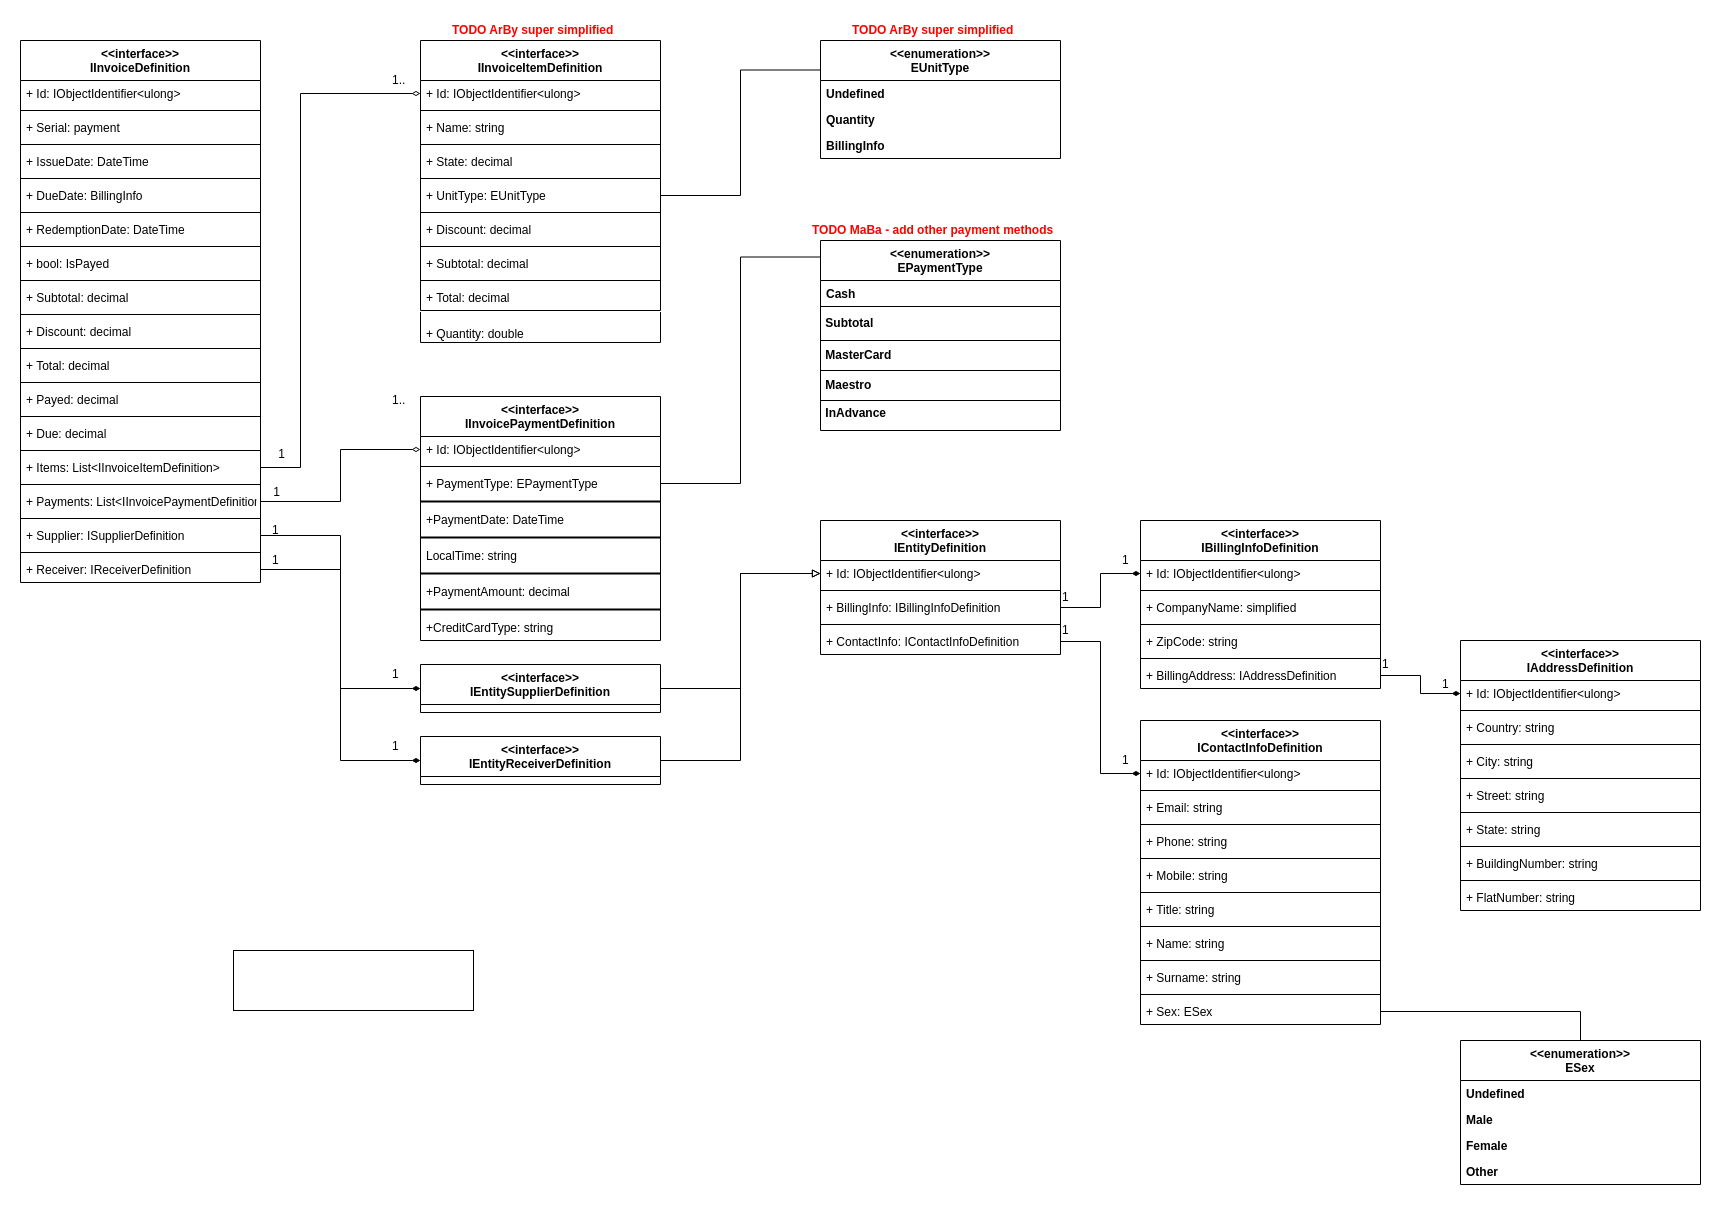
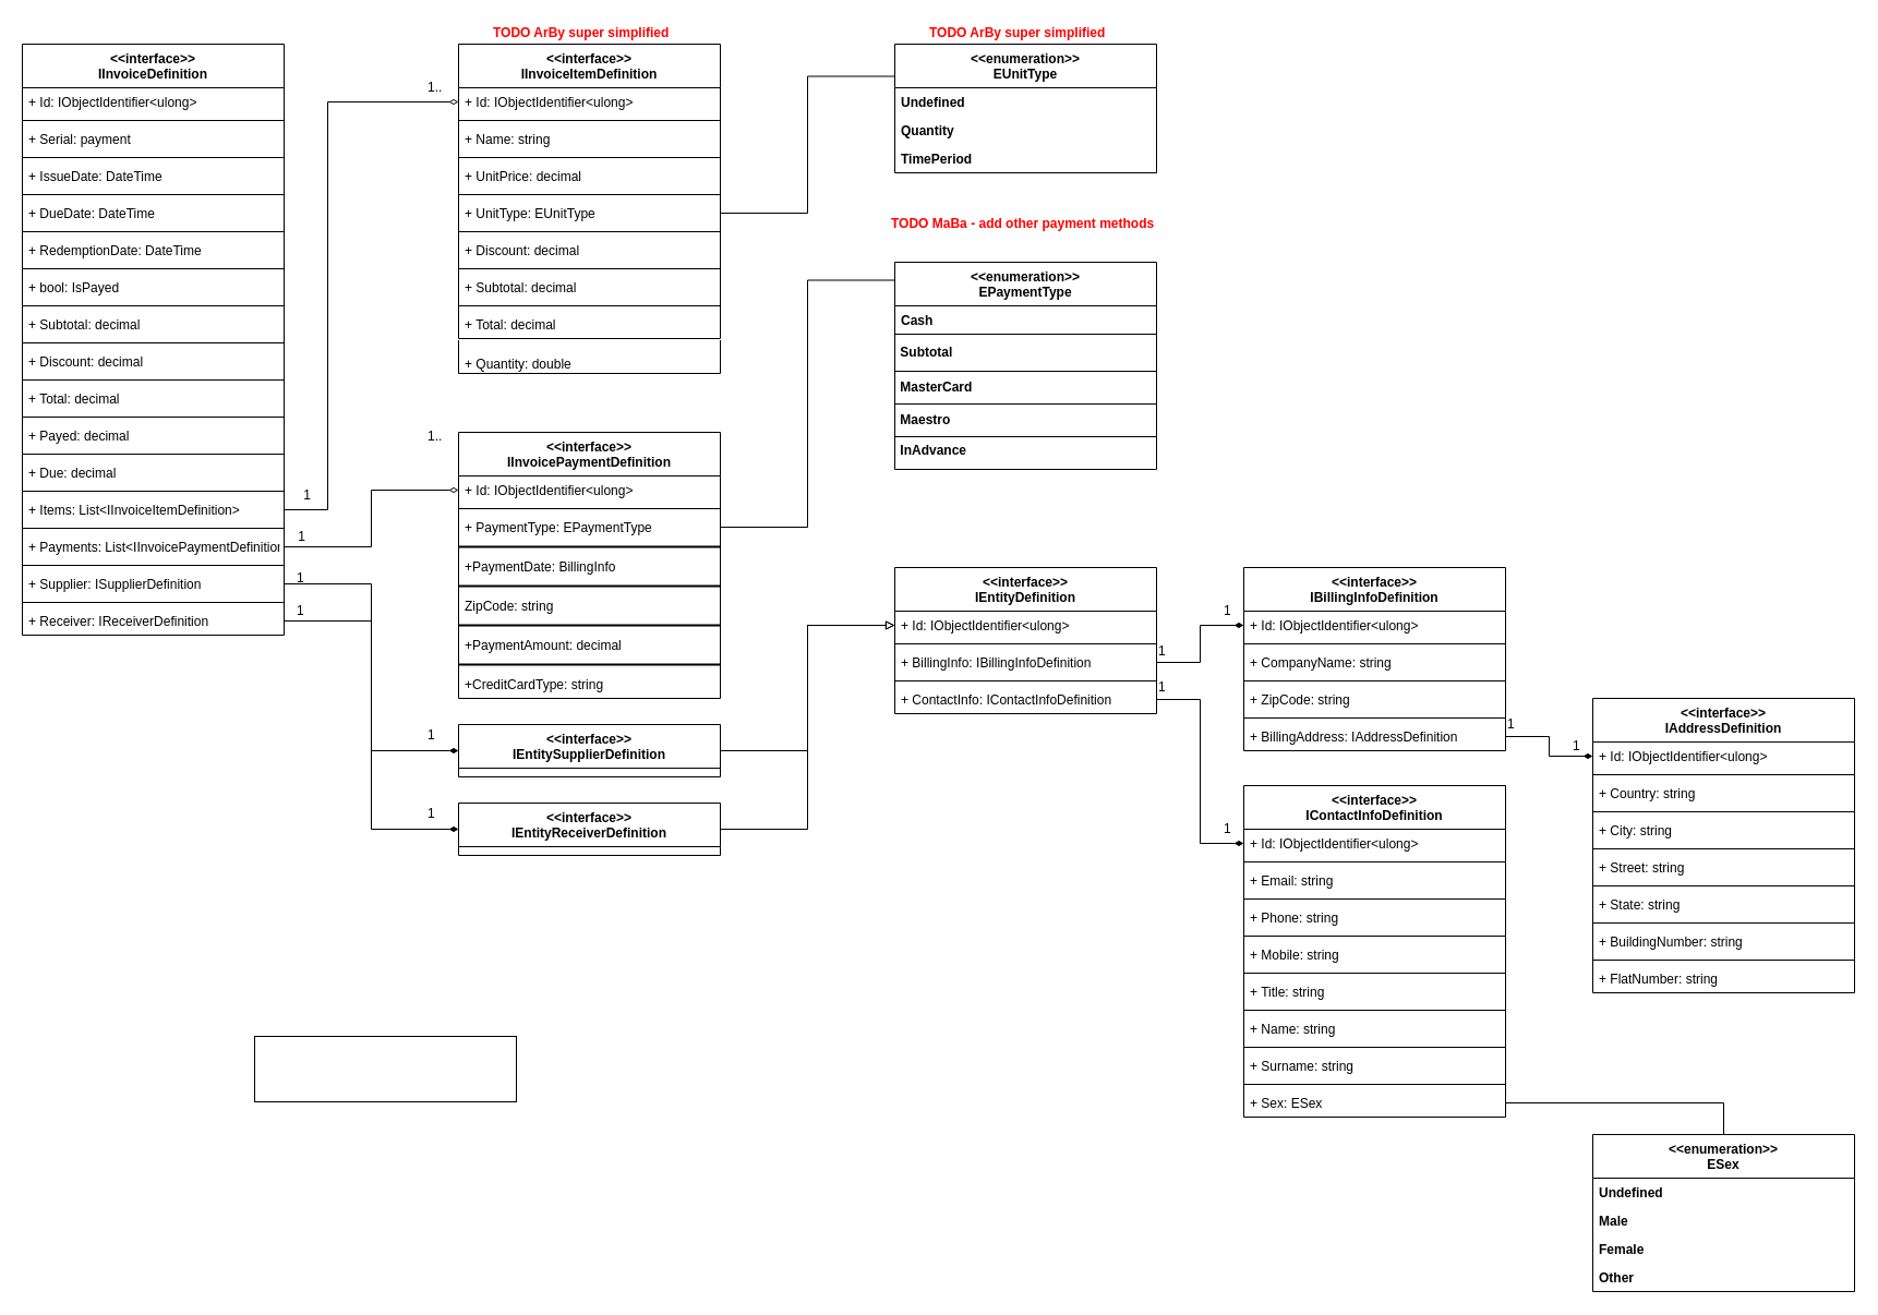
- <mxCell id="61" value="BillingInfo" style="text;strokeColor=none;fillColor=none;align=left;verticalAlign=top;spacingLeft=4;spacingRight=4;overflow=hidden;rotatable=0;points=[[0,0.5],[1,0.5]];portConstraint=eastwest;fontStyle=1" parent="58" vertex="1"><mxGeometry y="92" width="240" height="26" as="geometry" /></mxCell>
+ <mxCell id="61" value="TimePeriod" style="text;strokeColor=none;fillColor=none;align=left;verticalAlign=top;spacingLeft=4;spacingRight=4;overflow=hidden;rotatable=0;points=[[0,0.5],[1,0.5]];portConstraint=eastwest;fontStyle=1" parent="58" vertex="1"><mxGeometry y="92" width="240" height="26" as="geometry" /></mxCell>
- <mxCell id="37" value="+ State: decimal" style="text;strokeColor=none;fillColor=none;align=left;verticalAlign=top;spacingLeft=4;spacingRight=4;overflow=hidden;rotatable=0;points=[[0,0.5],[1,0.5]];portConstraint=eastwest;" parent="32" vertex="1"><mxGeometry y="108" width="240" height="26" as="geometry" /></mxCell>
+ <mxCell id="37" value="+ UnitPrice: decimal" style="text;strokeColor=none;fillColor=none;align=left;verticalAlign=top;spacingLeft=4;spacingRight=4;overflow=hidden;rotatable=0;points=[[0,0.5],[1,0.5]];portConstraint=eastwest;" parent="32" vertex="1"><mxGeometry y="108" width="240" height="26" as="geometry" /></mxCell>
- <mxCell id="9" value="+ DueDate: BillingInfo" style="text;strokeColor=none;fillColor=none;align=left;verticalAlign=top;spacingLeft=4;spacingRight=4;overflow=hidden;rotatable=0;points=[[0,0.5],[1,0.5]];portConstraint=eastwest;" parent="2" vertex="1"><mxGeometry y="142" width="240" height="26" as="geometry" /></mxCell>
+ <mxCell id="9" value="+ DueDate: DateTime" style="text;strokeColor=none;fillColor=none;align=left;verticalAlign=top;spacingLeft=4;spacingRight=4;overflow=hidden;rotatable=0;points=[[0,0.5],[1,0.5]];portConstraint=eastwest;" parent="2" vertex="1"><mxGeometry y="142" width="240" height="26" as="geometry" /></mxCell>
- <mxCell id="70" value="&lt;font color=&quot;#ff0000&quot;&gt;&lt;b&gt;TODO MaBa - add other payment methods&lt;/b&gt;&lt;/font&gt;" style="text;html=1;resizable=0;points=[];autosize=1;align=left;verticalAlign=top;spacingTop=-4;" parent="1" vertex="1"><mxGeometry x="810" y="220" width="260" height="20" as="geometry" /></mxCell>
+ <mxCell id="70" value="&lt;font color=&quot;#ff0000&quot;&gt;&lt;b&gt;TODO MaBa - add other payment methods&lt;/b&gt;&lt;/font&gt;" style="text;html=1;resizable=0;points=[];autosize=1;align=left;verticalAlign=top;spacingTop=-4;" parent="1" vertex="1"><mxGeometry x="815" y="195" width="260" height="20" as="geometry" /></mxCell>
- <mxCell id="51" value="+PaymentDate: DateTime" style="text;strokeColor=none;fillColor=none;align=left;verticalAlign=top;spacingLeft=4;spacingRight=4;overflow=hidden;rotatable=0;points=[[0,0.5],[1,0.5]];portConstraint=eastwest;" parent="46" vertex="1"><mxGeometry y="110" width="240" height="26" as="geometry" /></mxCell>
+ <mxCell id="51" value="+PaymentDate: BillingInfo" style="text;strokeColor=none;fillColor=none;align=left;verticalAlign=top;spacingLeft=4;spacingRight=4;overflow=hidden;rotatable=0;points=[[0,0.5],[1,0.5]];portConstraint=eastwest;" parent="46" vertex="1"><mxGeometry y="110" width="240" height="26" as="geometry" /></mxCell>
- <mxCell id="53" value="LocalTime: string" style="text;strokeColor=none;fillColor=none;align=left;verticalAlign=top;spacingLeft=4;spacingRight=4;overflow=hidden;rotatable=0;points=[[0,0.5],[1,0.5]];portConstraint=eastwest;" parent="46" vertex="1"><mxGeometry y="146" width="240" height="26" as="geometry" /></mxCell>
+ <mxCell id="53" value="ZipCode: string" style="text;strokeColor=none;fillColor=none;align=left;verticalAlign=top;spacingLeft=4;spacingRight=4;overflow=hidden;rotatable=0;points=[[0,0.5],[1,0.5]];portConstraint=eastwest;" parent="46" vertex="1"><mxGeometry y="146" width="240" height="26" as="geometry" /></mxCell>
- <mxCell id="94" value="+ CompanyName: simplified" style="text;strokeColor=none;fillColor=none;align=left;verticalAlign=top;spacingLeft=4;spacingRight=4;overflow=hidden;rotatable=0;points=[[0,0.5],[1,0.5]];portConstraint=eastwest;" parent="91" vertex="1"><mxGeometry y="74" width="240" height="26" as="geometry" /></mxCell>
+ <mxCell id="94" value="+ CompanyName: string" style="text;strokeColor=none;fillColor=none;align=left;verticalAlign=top;spacingLeft=4;spacingRight=4;overflow=hidden;rotatable=0;points=[[0,0.5],[1,0.5]];portConstraint=eastwest;" parent="91" vertex="1"><mxGeometry y="74" width="240" height="26" as="geometry" /></mxCell>
